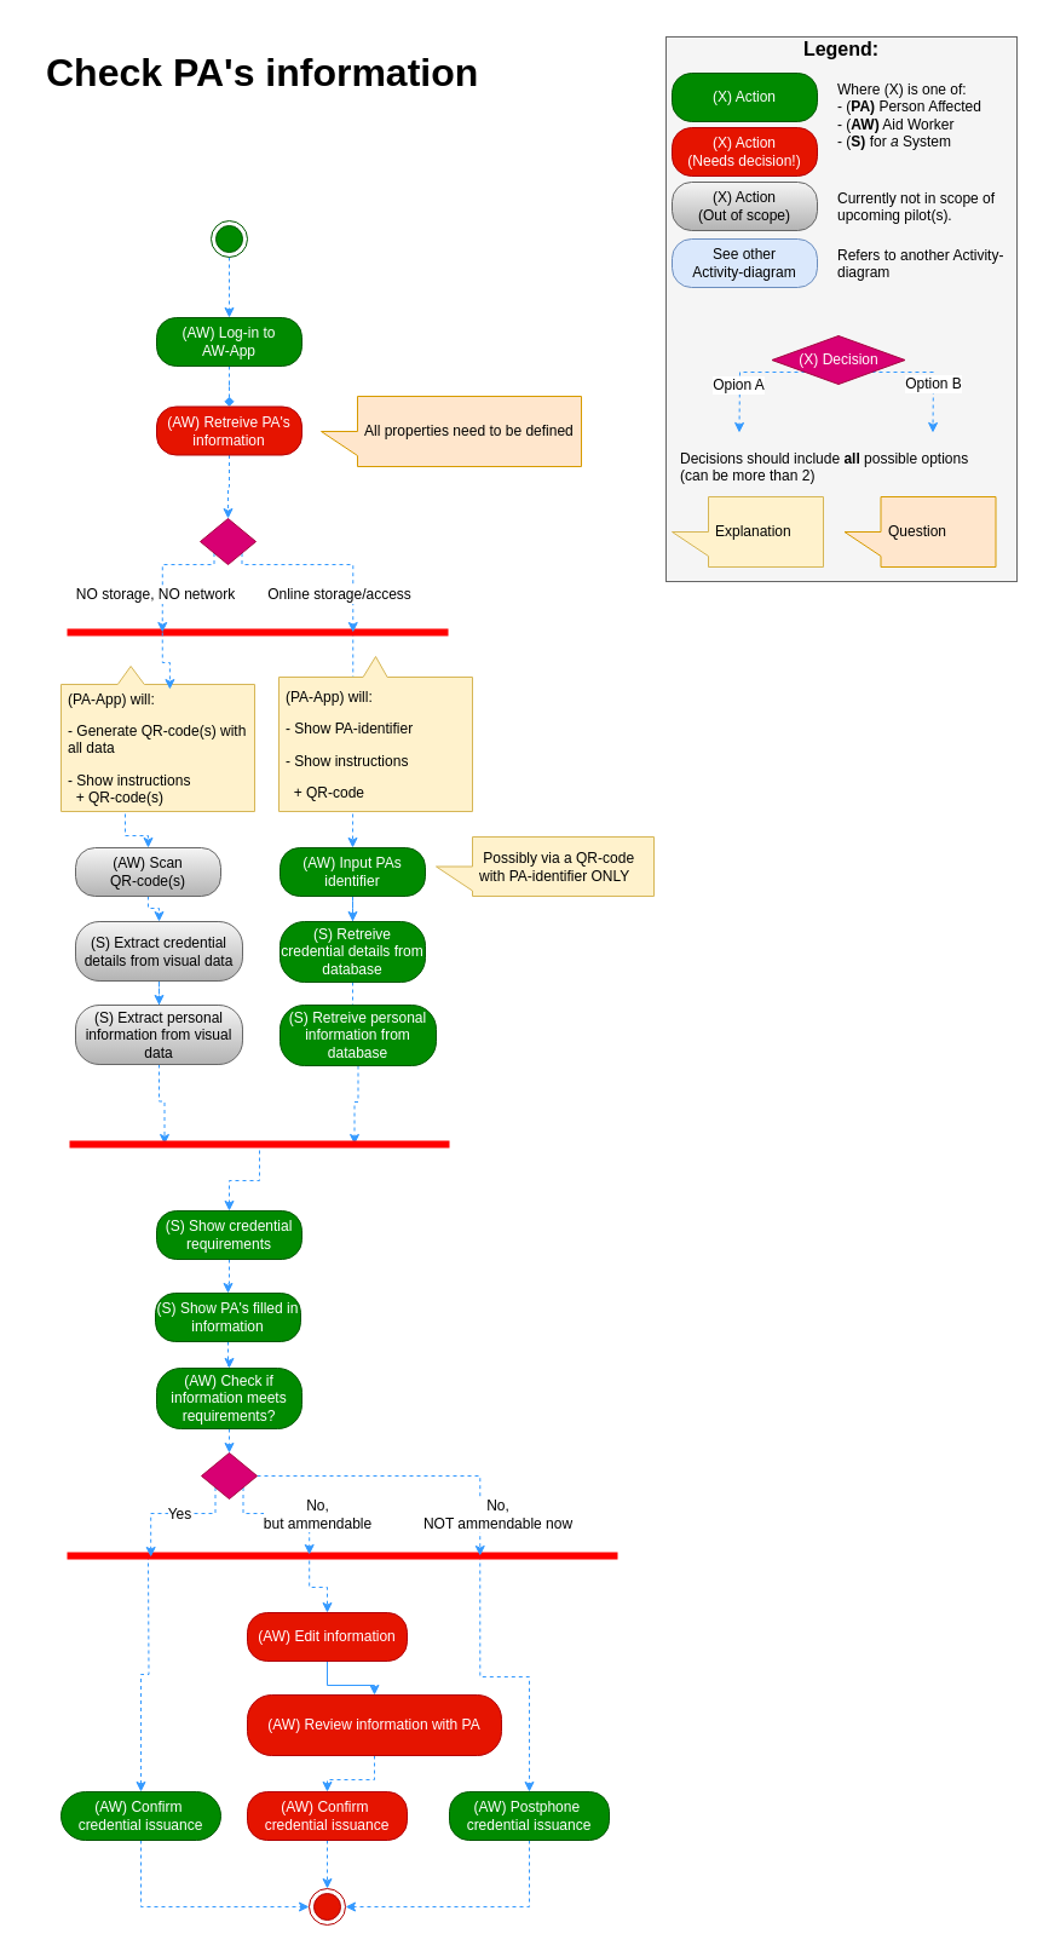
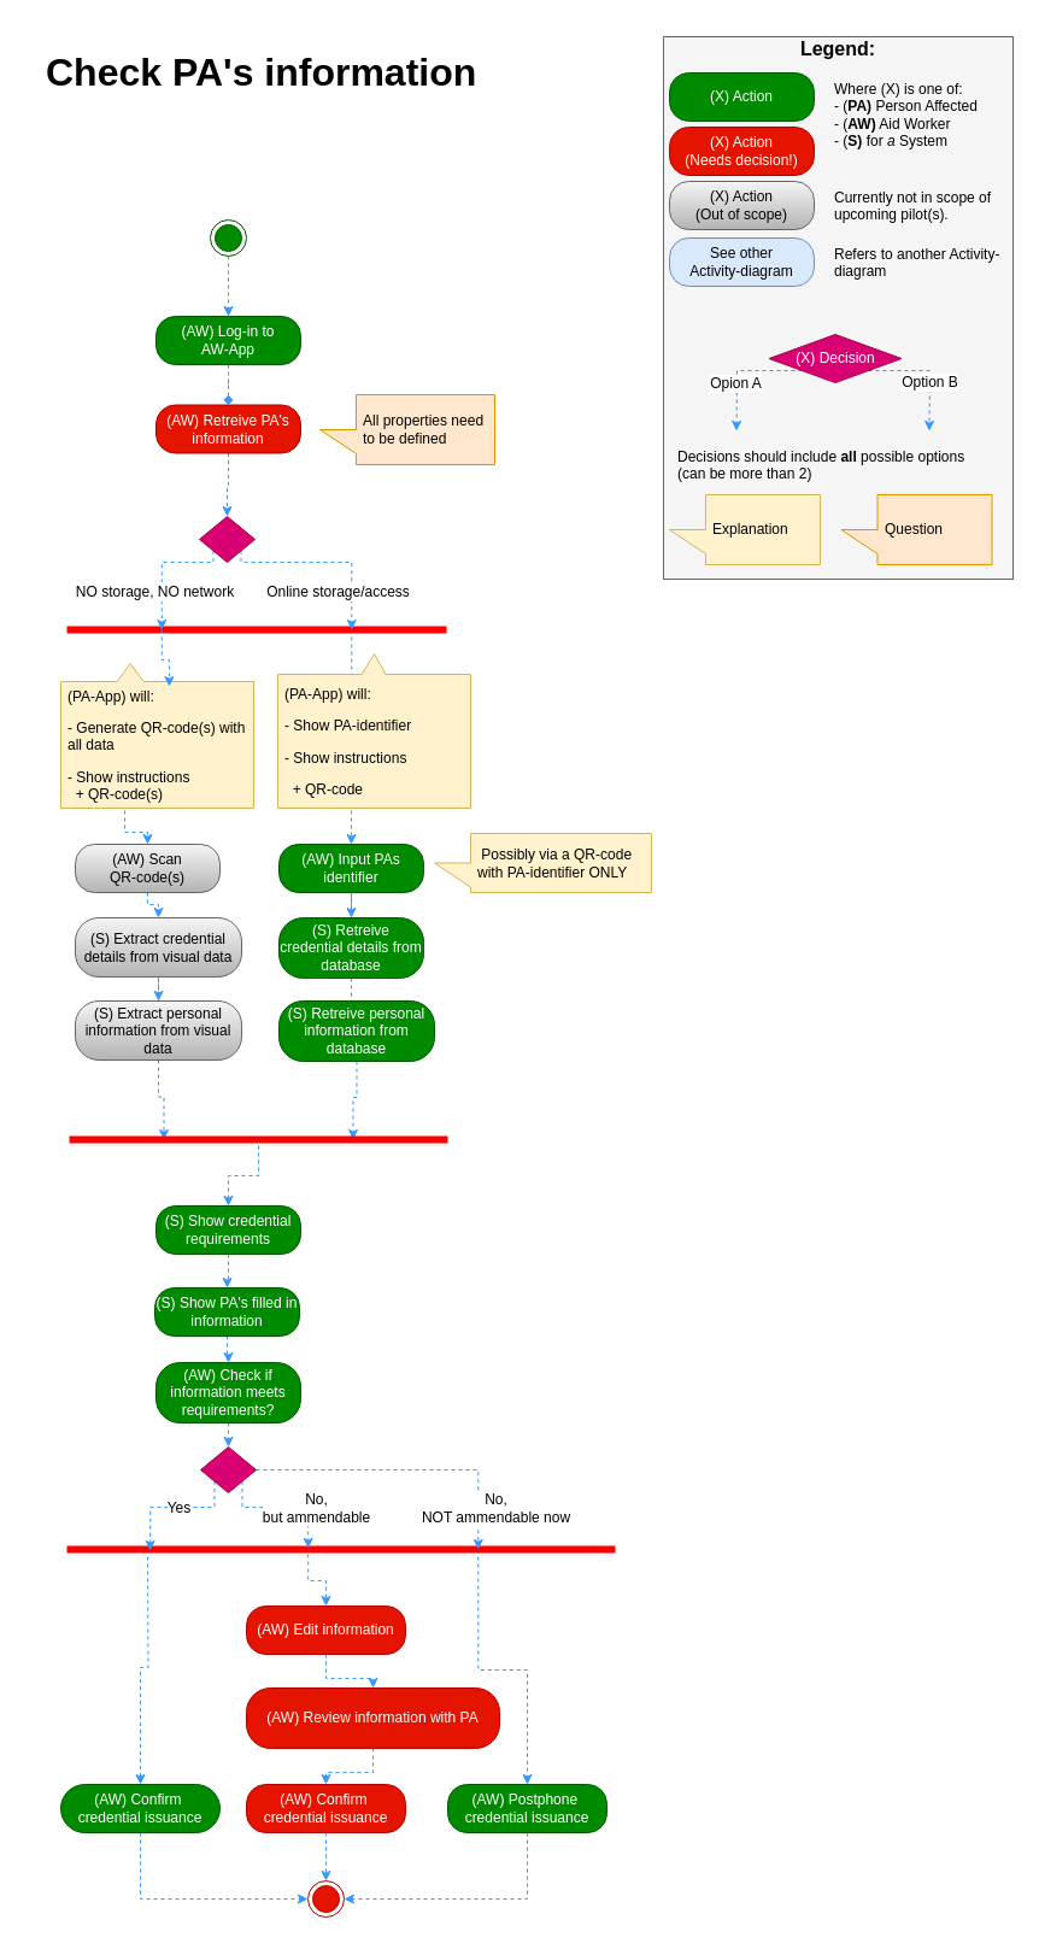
- <mxCell id="81" value="&lt;p&gt;All properties need to be defined&lt;/p&gt;" style="shape=callout;whiteSpace=wrap;html=1;perimeter=calloutPerimeter;fillColor=#ffe6cc;fontSize=12;align=left;strokeColor=#d79b00;spacingLeft=4;direction=south;" vertex="1" parent="1"><mxGeometry x="265" y="327" width="215" height="58" as="geometry" /></mxCell>
+ <mxCell id="81" value="&lt;p&gt;All properties need to be defined&lt;/p&gt;" style="shape=callout;whiteSpace=wrap;html=1;perimeter=calloutPerimeter;fillColor=#ffe6cc;fontSize=12;align=left;strokeColor=#d79b00;spacingLeft=4;direction=south;" vertex="1" parent="1"><mxGeometry x="265" y="327" width="145" height="58" as="geometry" /></mxCell>
- <mxCell id="73" value="" style="edgeStyle=orthogonalEdgeStyle;rounded=0;orthogonalLoop=1;jettySize=auto;html=1;dashed=0;strokeColor=#3399FF;fontColor=#ffffff;" edge="1" parent="1" source="74" target="76"><mxGeometry relative="1" as="geometry" /></mxCell>
+ <mxCell id="73" value="" style="edgeStyle=orthogonalEdgeStyle;rounded=0;orthogonalLoop=1;jettySize=auto;html=1;dashed=1;strokeColor=#3399FF;fontColor=#ffffff;" edge="1" parent="1" source="74" target="76"><mxGeometry relative="1" as="geometry" /></mxCell>
